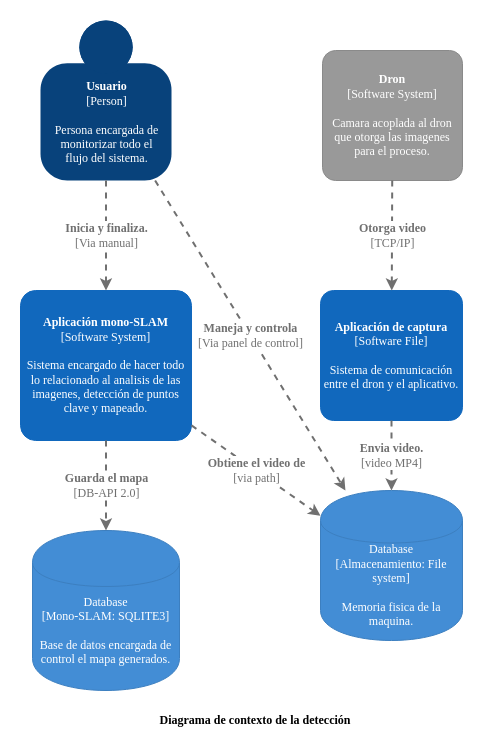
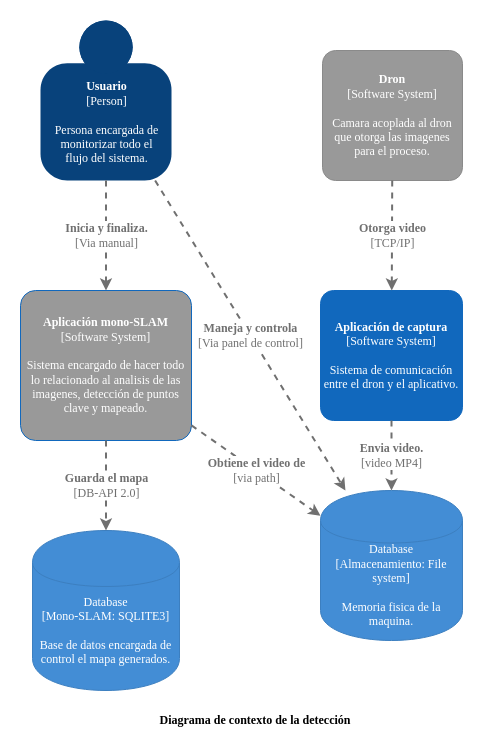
- <mxCell id="7" value="&lt;b style=&quot;font-size: 12px;&quot;&gt;Aplicación de captura&lt;/b&gt;&lt;div style=&quot;font-size: 12px;&quot;&gt;[Software File]&lt;/div&gt;&lt;br style=&quot;font-size: 12px;&quot;&gt;&lt;div style=&quot;font-size: 12px;&quot;&gt;Sistema de comunicación entre el dron y el aplicativo.&lt;/div&gt;" style="rounded=1;whiteSpace=wrap;html=1;labelBackgroundColor=none;fillColor=#1168BD;fontColor=#ffffff;align=center;arcSize=10;strokeColor=#1168BD;metaEdit=1;metaData={&quot;c4Type&quot;:{&quot;editable&quot;:false}};points=[[0.25,0,0],[0.5,0,0],[0.75,0,0],[1,0.25,0],[1,0.5,0],[1,0.75,0],[0.75,1,0],[0.5,1,0],[0.25,1,0],[0,0.75,0],[0,0.5,0],[0,0.25,0]];fontSize=12;fontFamily=Times New Roman;" parent="1" vertex="1"><mxGeometry x="320" y="290" width="142" height="130" as="geometry" /></mxCell>
+ <mxCell id="7" value="&lt;b style=&quot;font-size: 12px;&quot;&gt;Aplicación de captura&lt;/b&gt;&lt;div style=&quot;font-size: 12px;&quot;&gt;[Software System]&lt;/div&gt;&lt;br style=&quot;font-size: 12px;&quot;&gt;&lt;div style=&quot;font-size: 12px;&quot;&gt;Sistema de comunicación entre el dron y el aplicativo.&lt;/div&gt;" style="rounded=1;whiteSpace=wrap;html=1;labelBackgroundColor=none;fillColor=#1168BD;fontColor=#ffffff;align=center;arcSize=10;strokeColor=#1168BD;metaEdit=1;metaData={&quot;c4Type&quot;:{&quot;editable&quot;:false}};points=[[0.25,0,0],[0.5,0,0],[0.75,0,0],[1,0.25,0],[1,0.5,0],[1,0.75,0],[0.75,1,0],[0.5,1,0],[0.25,1,0],[0,0.75,0],[0,0.5,0],[0,0.25,0]];fontSize=12;fontFamily=Times New Roman;" parent="1" vertex="1"><mxGeometry x="320" y="290" width="142" height="130" as="geometry" /></mxCell>
- <mxCell id="3" value="&lt;b style=&quot;font-size: 12px;&quot;&gt;Aplicación mono-SLAM&lt;/b&gt;&lt;div style=&quot;font-size: 12px;&quot;&gt;[Software System]&lt;/div&gt;&lt;br style=&quot;font-size: 12px;&quot;&gt;&lt;div style=&quot;font-size: 12px;&quot;&gt;Sistema encargado de hacer todo lo relacionado al analisis de las imagenes, detección de puntos clave y mapeado.&lt;/div&gt;" style="rounded=1;whiteSpace=wrap;html=1;labelBackgroundColor=none;fillColor=#1168BD;fontColor=#ffffff;align=center;arcSize=10;strokeColor=#1168BD;metaEdit=1;metaData={&quot;c4Type&quot;:{&quot;editable&quot;:false}};points=[[0.25,0,0],[0.5,0,0],[0.75,0,0],[1,0.25,0],[1,0.5,0],[1,0.75,0],[0.75,1,0],[0.5,1,0],[0.25,1,0],[0,0.75,0],[0,0.5,0],[0,0.25,0]];fontSize=12;fontFamily=Times New Roman;" parent="1" vertex="1"><mxGeometry x="20" y="290" width="171" height="150" as="geometry" /></mxCell>
+ <mxCell id="3" value="&lt;b style=&quot;font-size: 12px;&quot;&gt;Aplicación mono-SLAM&lt;/b&gt;&lt;div style=&quot;font-size: 12px;&quot;&gt;[Software System]&lt;/div&gt;&lt;br style=&quot;font-size: 12px;&quot;&gt;&lt;div style=&quot;font-size: 12px;&quot;&gt;Sistema encargado de hacer todo lo relacionado al analisis de las imagenes, detección de puntos clave y mapeado.&lt;/div&gt;" style="rounded=1;whiteSpace=wrap;html=1;labelBackgroundColor=none;fillColor=#999999;fontColor=#ffffff;align=center;arcSize=10;strokeColor=#1168BD;metaEdit=1;metaData={&quot;c4Type&quot;:{&quot;editable&quot;:false}};points=[[0.25,0,0],[0.5,0,0],[0.75,0,0],[1,0.25,0],[1,0.5,0],[1,0.75,0],[0.75,1,0],[0.5,1,0],[0.25,1,0],[0,0.75,0],[0,0.5,0],[0,0.25,0]];fontSize=12;fontFamily=Times New Roman;" parent="1" vertex="1"><mxGeometry x="20" y="290" width="171" height="150" as="geometry" /></mxCell>
